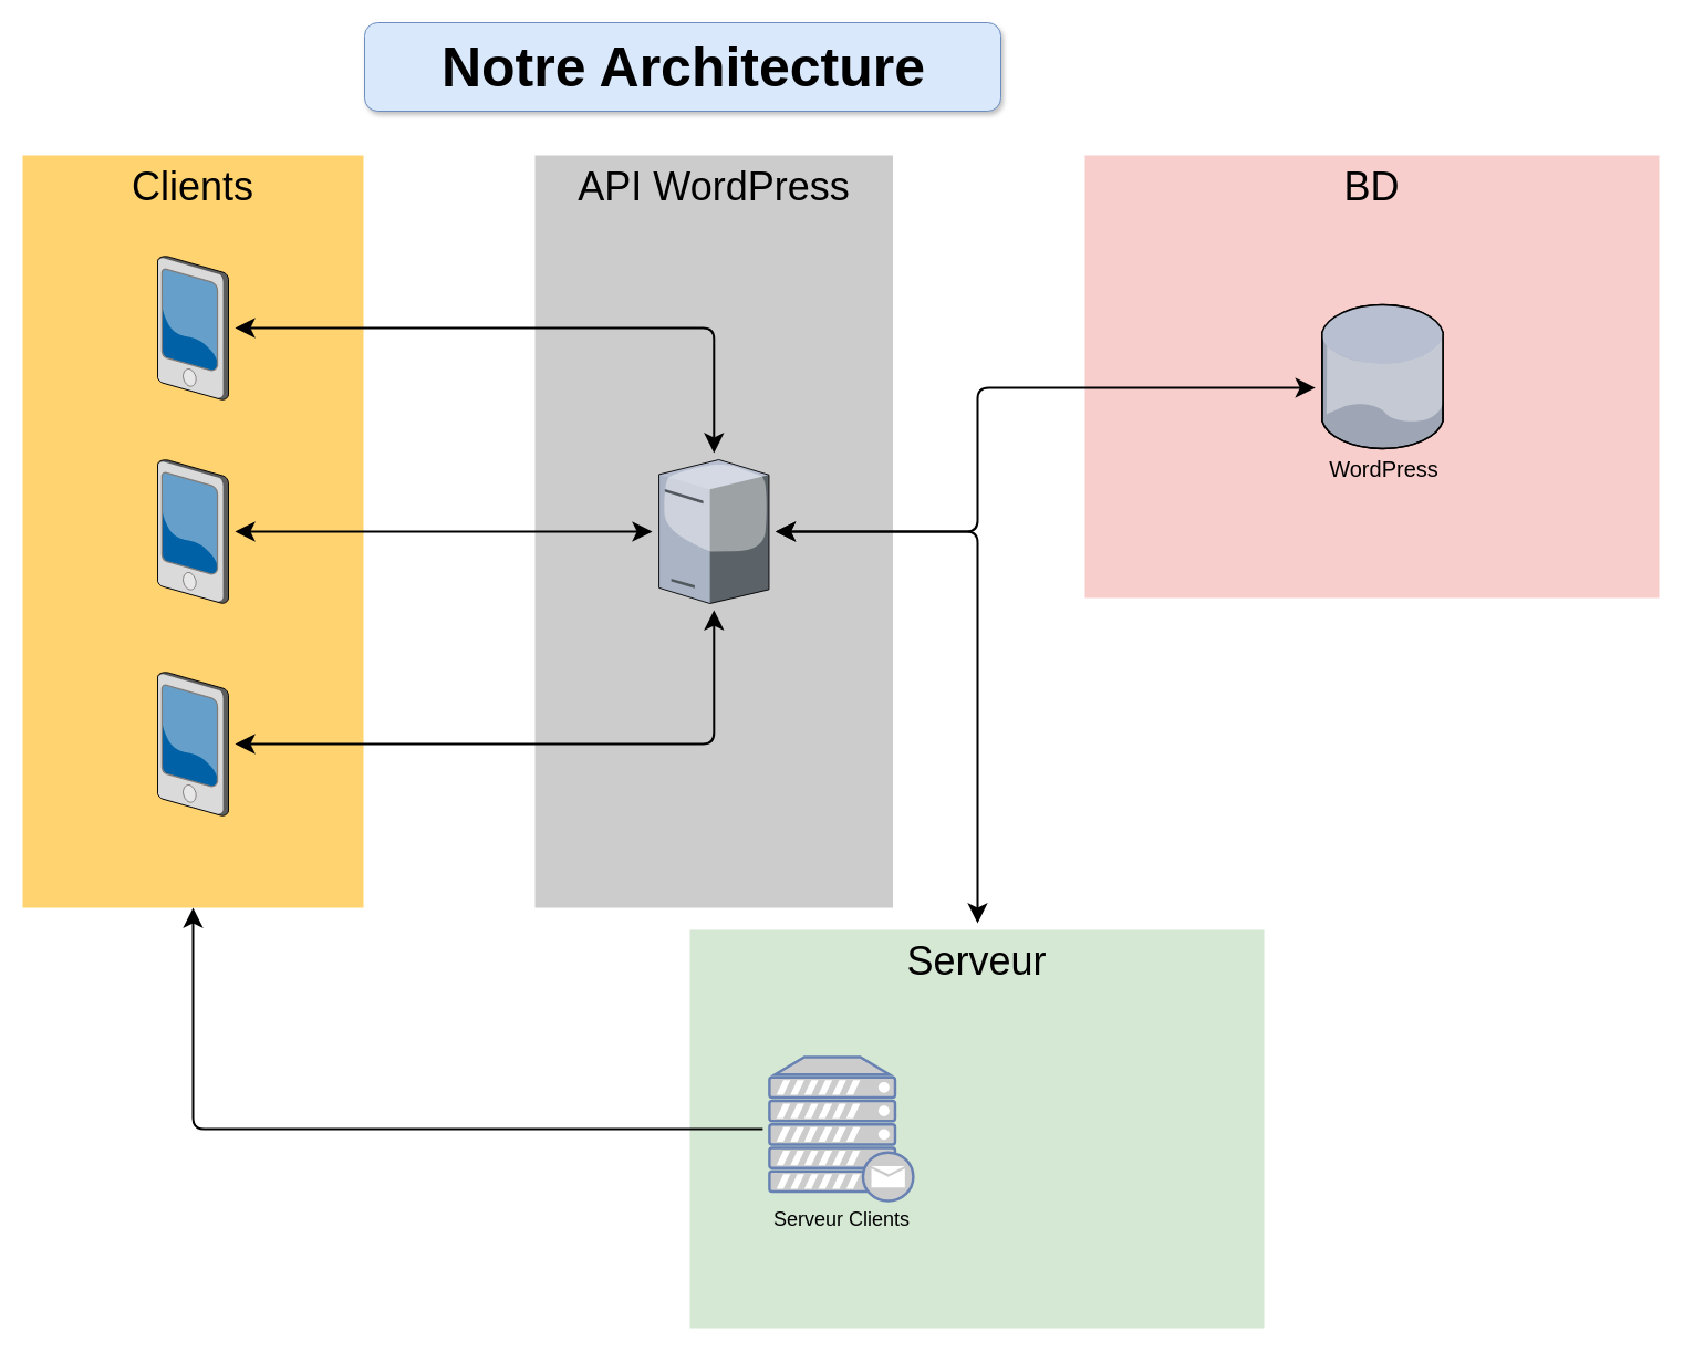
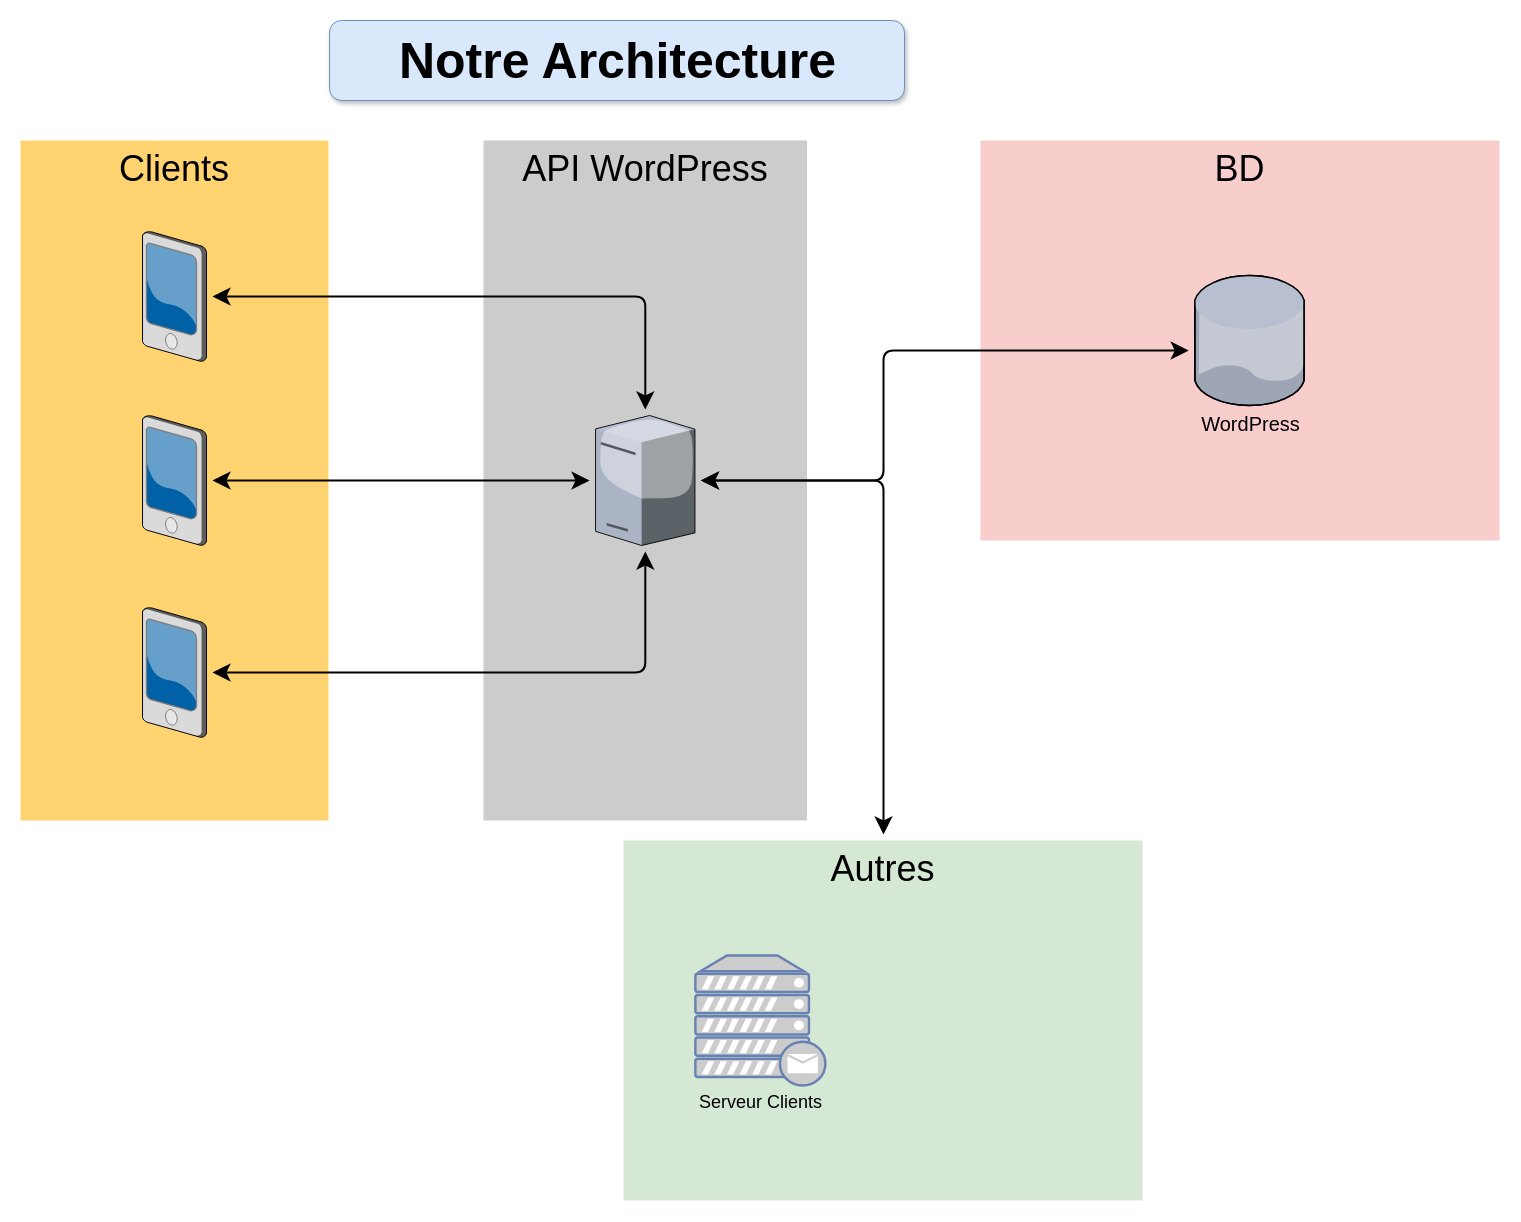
- <mxCell id="3" value="&lt;font style=&quot;font-size: 36px;&quot;&gt;Serveur&lt;/font&gt;" style="whiteSpace=wrap;html=1;fillColor=#d5e8d4;fontSize=14;strokeColor=none;verticalAlign=top;" parent="1" vertex="1"><mxGeometry x="623" y="840" width="519" height="360" as="geometry" /></mxCell>
+ <mxCell id="3" value="&lt;font style=&quot;font-size: 36px;&quot;&gt;Autres&lt;/font&gt;" style="whiteSpace=wrap;html=1;fillColor=#d5e8d4;fontSize=14;strokeColor=none;verticalAlign=top;" parent="1" vertex="1"><mxGeometry x="623" y="840" width="519" height="360" as="geometry" /></mxCell>
- <mxCell id="17" style="edgeStyle=orthogonalEdgeStyle;rounded=1;orthogonalLoop=1;jettySize=auto;html=1;entryX=0.5;entryY=1;entryDx=0;entryDy=0;startArrow=none;startFill=0;endSize=12;startSize=12;targetPerimeterSpacing=6;sourcePerimeterSpacing=6;strokeWidth=2;" parent="1" source="18" target="5" edge="1"><mxGeometry relative="1" as="geometry" /></mxCell>
